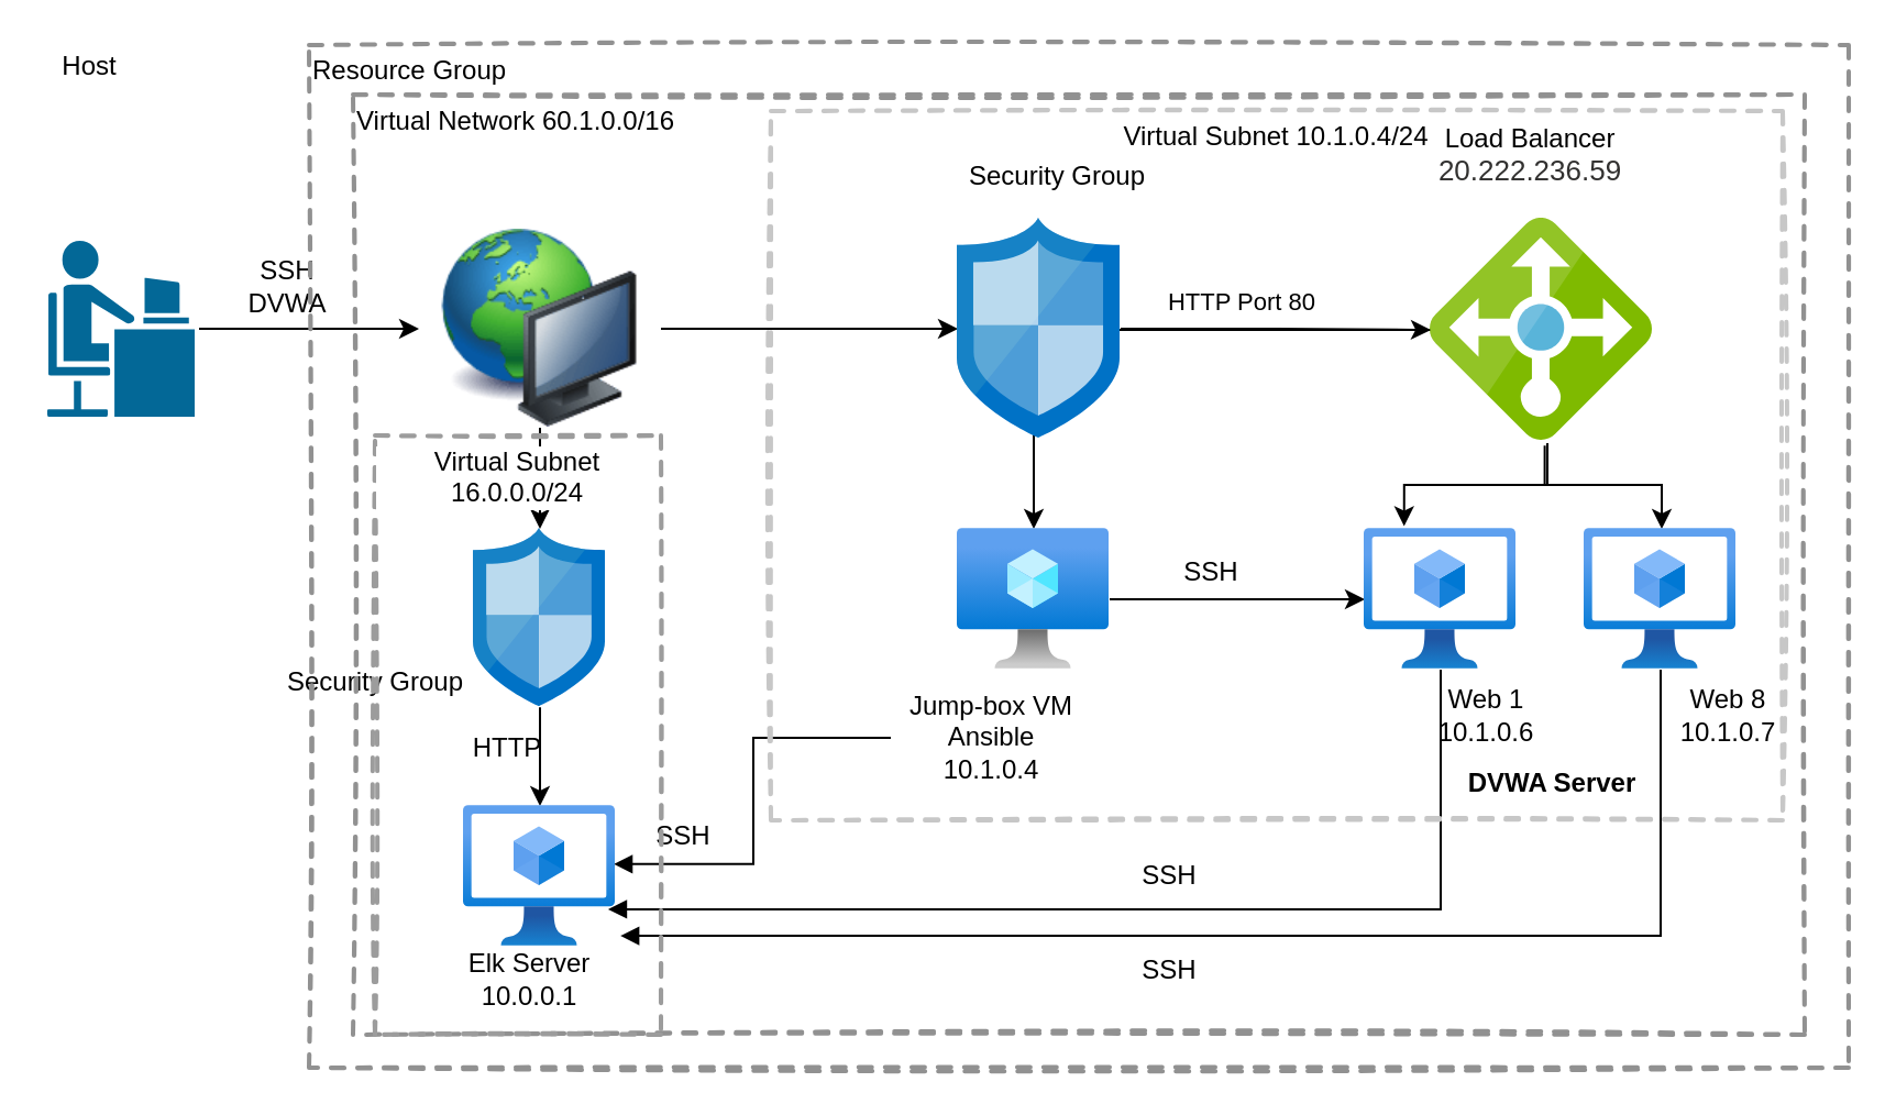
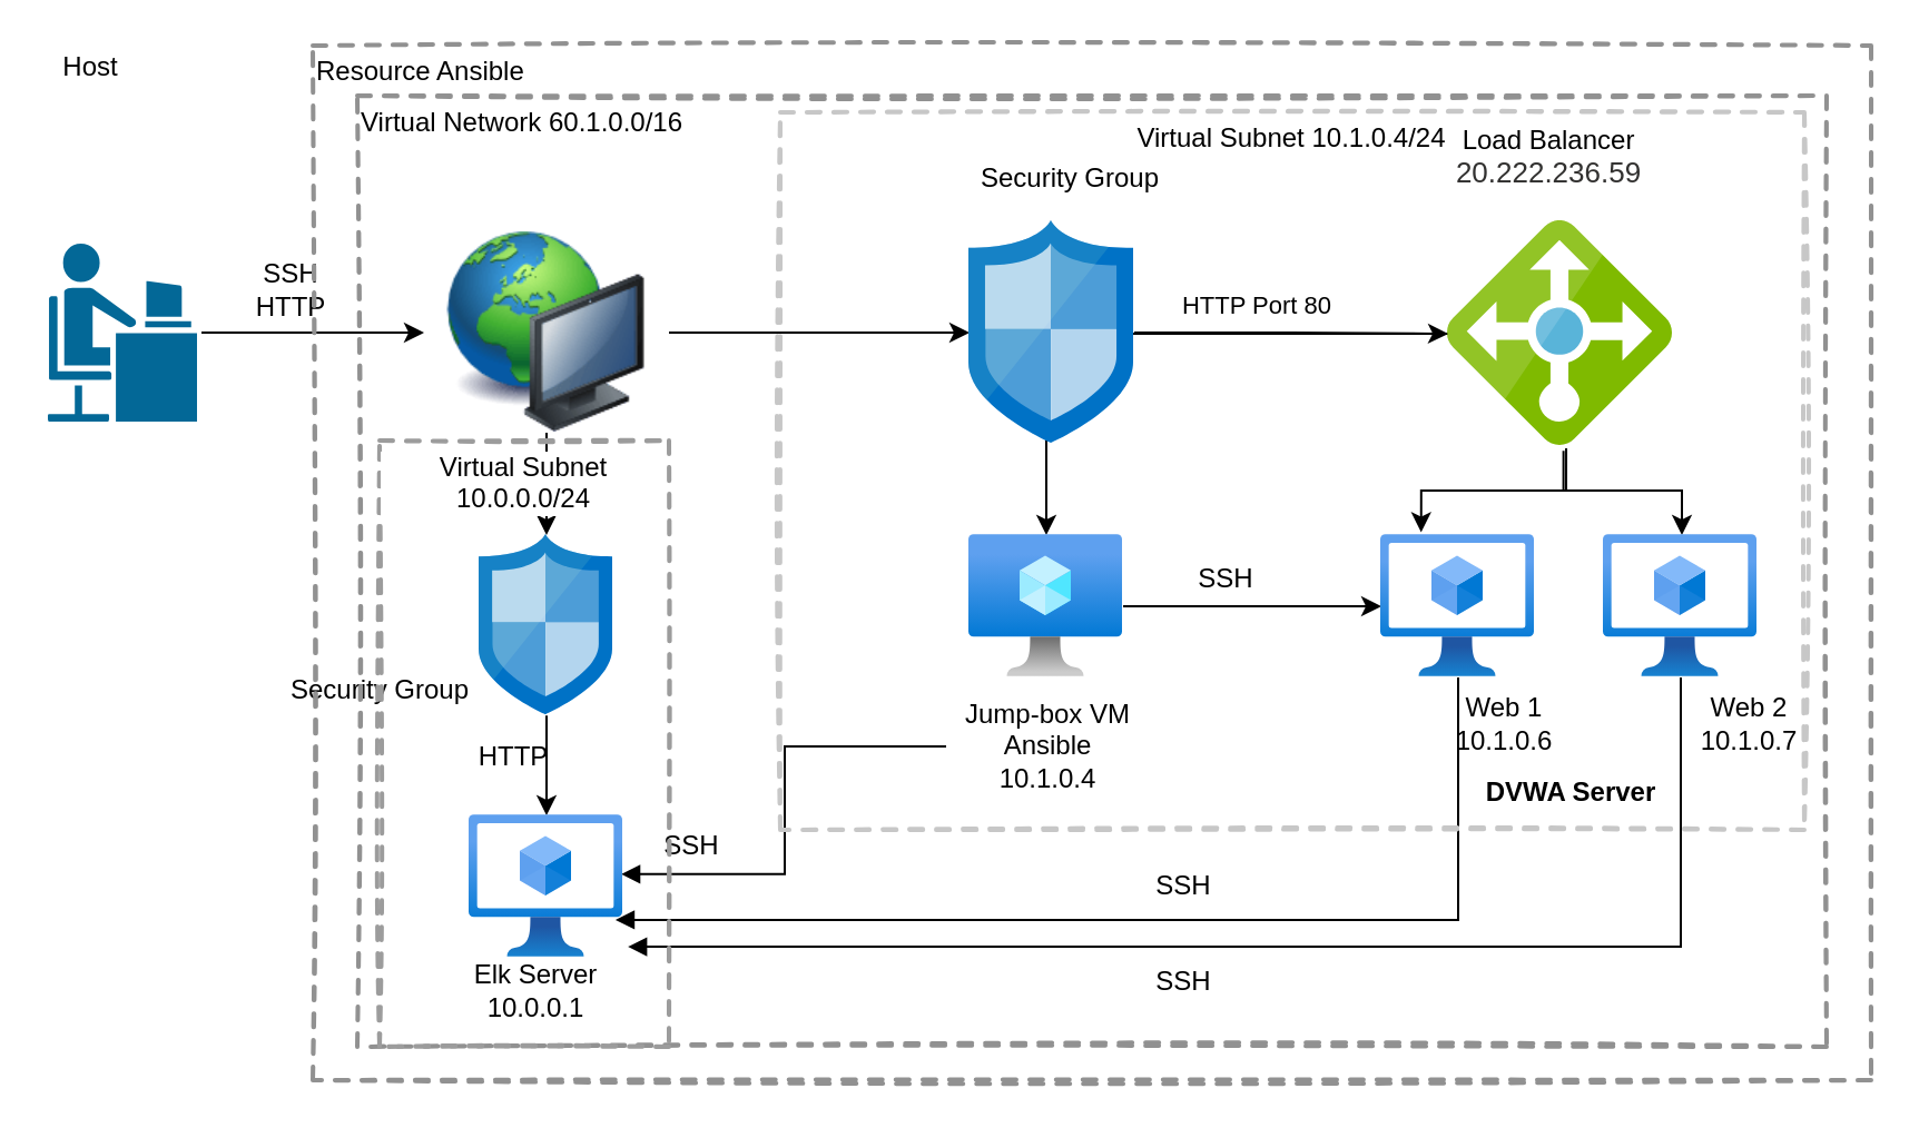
- <mxCell id="39" value="Resource Group" style="fontStyle=0;verticalAlign=top;align=left;spacingTop=-2;fillColor=none;rounded=0;whiteSpace=wrap;html=1;strokeColor=#919191;strokeWidth=2;dashed=1;container=1;collapsible=0;expand=0;recursiveResize=0;labelBackgroundColor=#FFFFFF;sketch=1;fontSize=12;" vertex="1" parent="1"><mxGeometry x="140" y="20" width="700" height="465" as="geometry" /></mxCell>
+ <mxCell id="39" value="Resource Ansible" style="fontStyle=0;verticalAlign=top;align=left;spacingTop=-2;fillColor=none;rounded=0;whiteSpace=wrap;html=1;strokeColor=#919191;strokeWidth=2;dashed=1;container=1;collapsible=0;expand=0;recursiveResize=0;labelBackgroundColor=#FFFFFF;sketch=1;fontSize=12;" vertex="1" parent="1"><mxGeometry x="140" y="20" width="700" height="465" as="geometry" /></mxCell>
- <mxCell id="34" value="SSH&lt;br&gt;DVWA" style="text;html=1;align=center;verticalAlign=middle;resizable=0;points=[];autosize=1;strokeColor=none;fillColor=none;" vertex="1" parent="1"><mxGeometry x="105" y="115" width="50" height="30" as="geometry" /></mxCell>
+ <mxCell id="34" value="SSH&lt;br&gt;HTTP" style="text;html=1;align=center;verticalAlign=middle;resizable=0;points=[];autosize=1;strokeColor=none;fillColor=none;" vertex="1" parent="1"><mxGeometry x="105" y="115" width="50" height="30" as="geometry" /></mxCell>
- <mxCell id="42" value="Virtual Subnet 16.0.0.0/24" style="fontStyle=0;verticalAlign=top;align=center;spacingTop=-2;fillColor=none;rounded=0;whiteSpace=wrap;html=1;strokeColor=#9C9C9C;strokeWidth=2;container=1;collapsible=0;expand=0;recursiveResize=0;labelBackgroundColor=#FFFFFF;sketch=1;fontSize=12;dashed=1;" vertex="1" parent="40"><mxGeometry x="10" y="155" width="130" height="272.5" as="geometry" /></mxCell>
+ <mxCell id="42" value="Virtual Subnet 10.0.0.0/24" style="fontStyle=0;verticalAlign=top;align=center;spacingTop=-2;fillColor=none;rounded=0;whiteSpace=wrap;html=1;strokeColor=#9C9C9C;strokeWidth=2;container=1;collapsible=0;expand=0;recursiveResize=0;labelBackgroundColor=#FFFFFF;sketch=1;fontSize=12;dashed=1;" vertex="1" parent="40"><mxGeometry x="10" y="155" width="130" height="272.5" as="geometry" /></mxCell>
- <mxCell id="21" value="Web 8&lt;br&gt;10.1.0.7" style="text;html=1;resizable=0;autosize=1;align=center;verticalAlign=middle;points=[];fillColor=none;strokeColor=none;rounded=0;" vertex="1" parent="1"><mxGeometry x="755" y="310" width="60" height="30" as="geometry" /></mxCell>
+ <mxCell id="21" value="Web 2&lt;br&gt;10.1.0.7" style="text;html=1;resizable=0;autosize=1;align=center;verticalAlign=middle;points=[];fillColor=none;strokeColor=none;rounded=0;" vertex="1" parent="1"><mxGeometry x="755" y="310" width="60" height="30" as="geometry" /></mxCell>
- <mxCell id="16" value="Jump-box VM&lt;br&gt;Ansible&lt;br&gt;10.1.0.4" style="text;html=1;resizable=0;autosize=1;align=center;verticalAlign=middle;points=[];fillColor=none;strokeColor=none;rounded=0;" vertex="1" parent="1"><mxGeometry x="404.5" y="310" width="90" height="50" as="geometry" /></mxCell>
+ <mxCell id="16" value="Jump-box VM&lt;br&gt;Ansible&lt;br&gt;10.1.0.4" style="text;html=1;resizable=0;autosize=1;align=center;verticalAlign=middle;points=[];fillColor=none;strokeColor=none;rounded=0;" vertex="1" parent="1"><mxGeometry x="424.5" y="310" width="90" height="50" as="geometry" /></mxCell>
